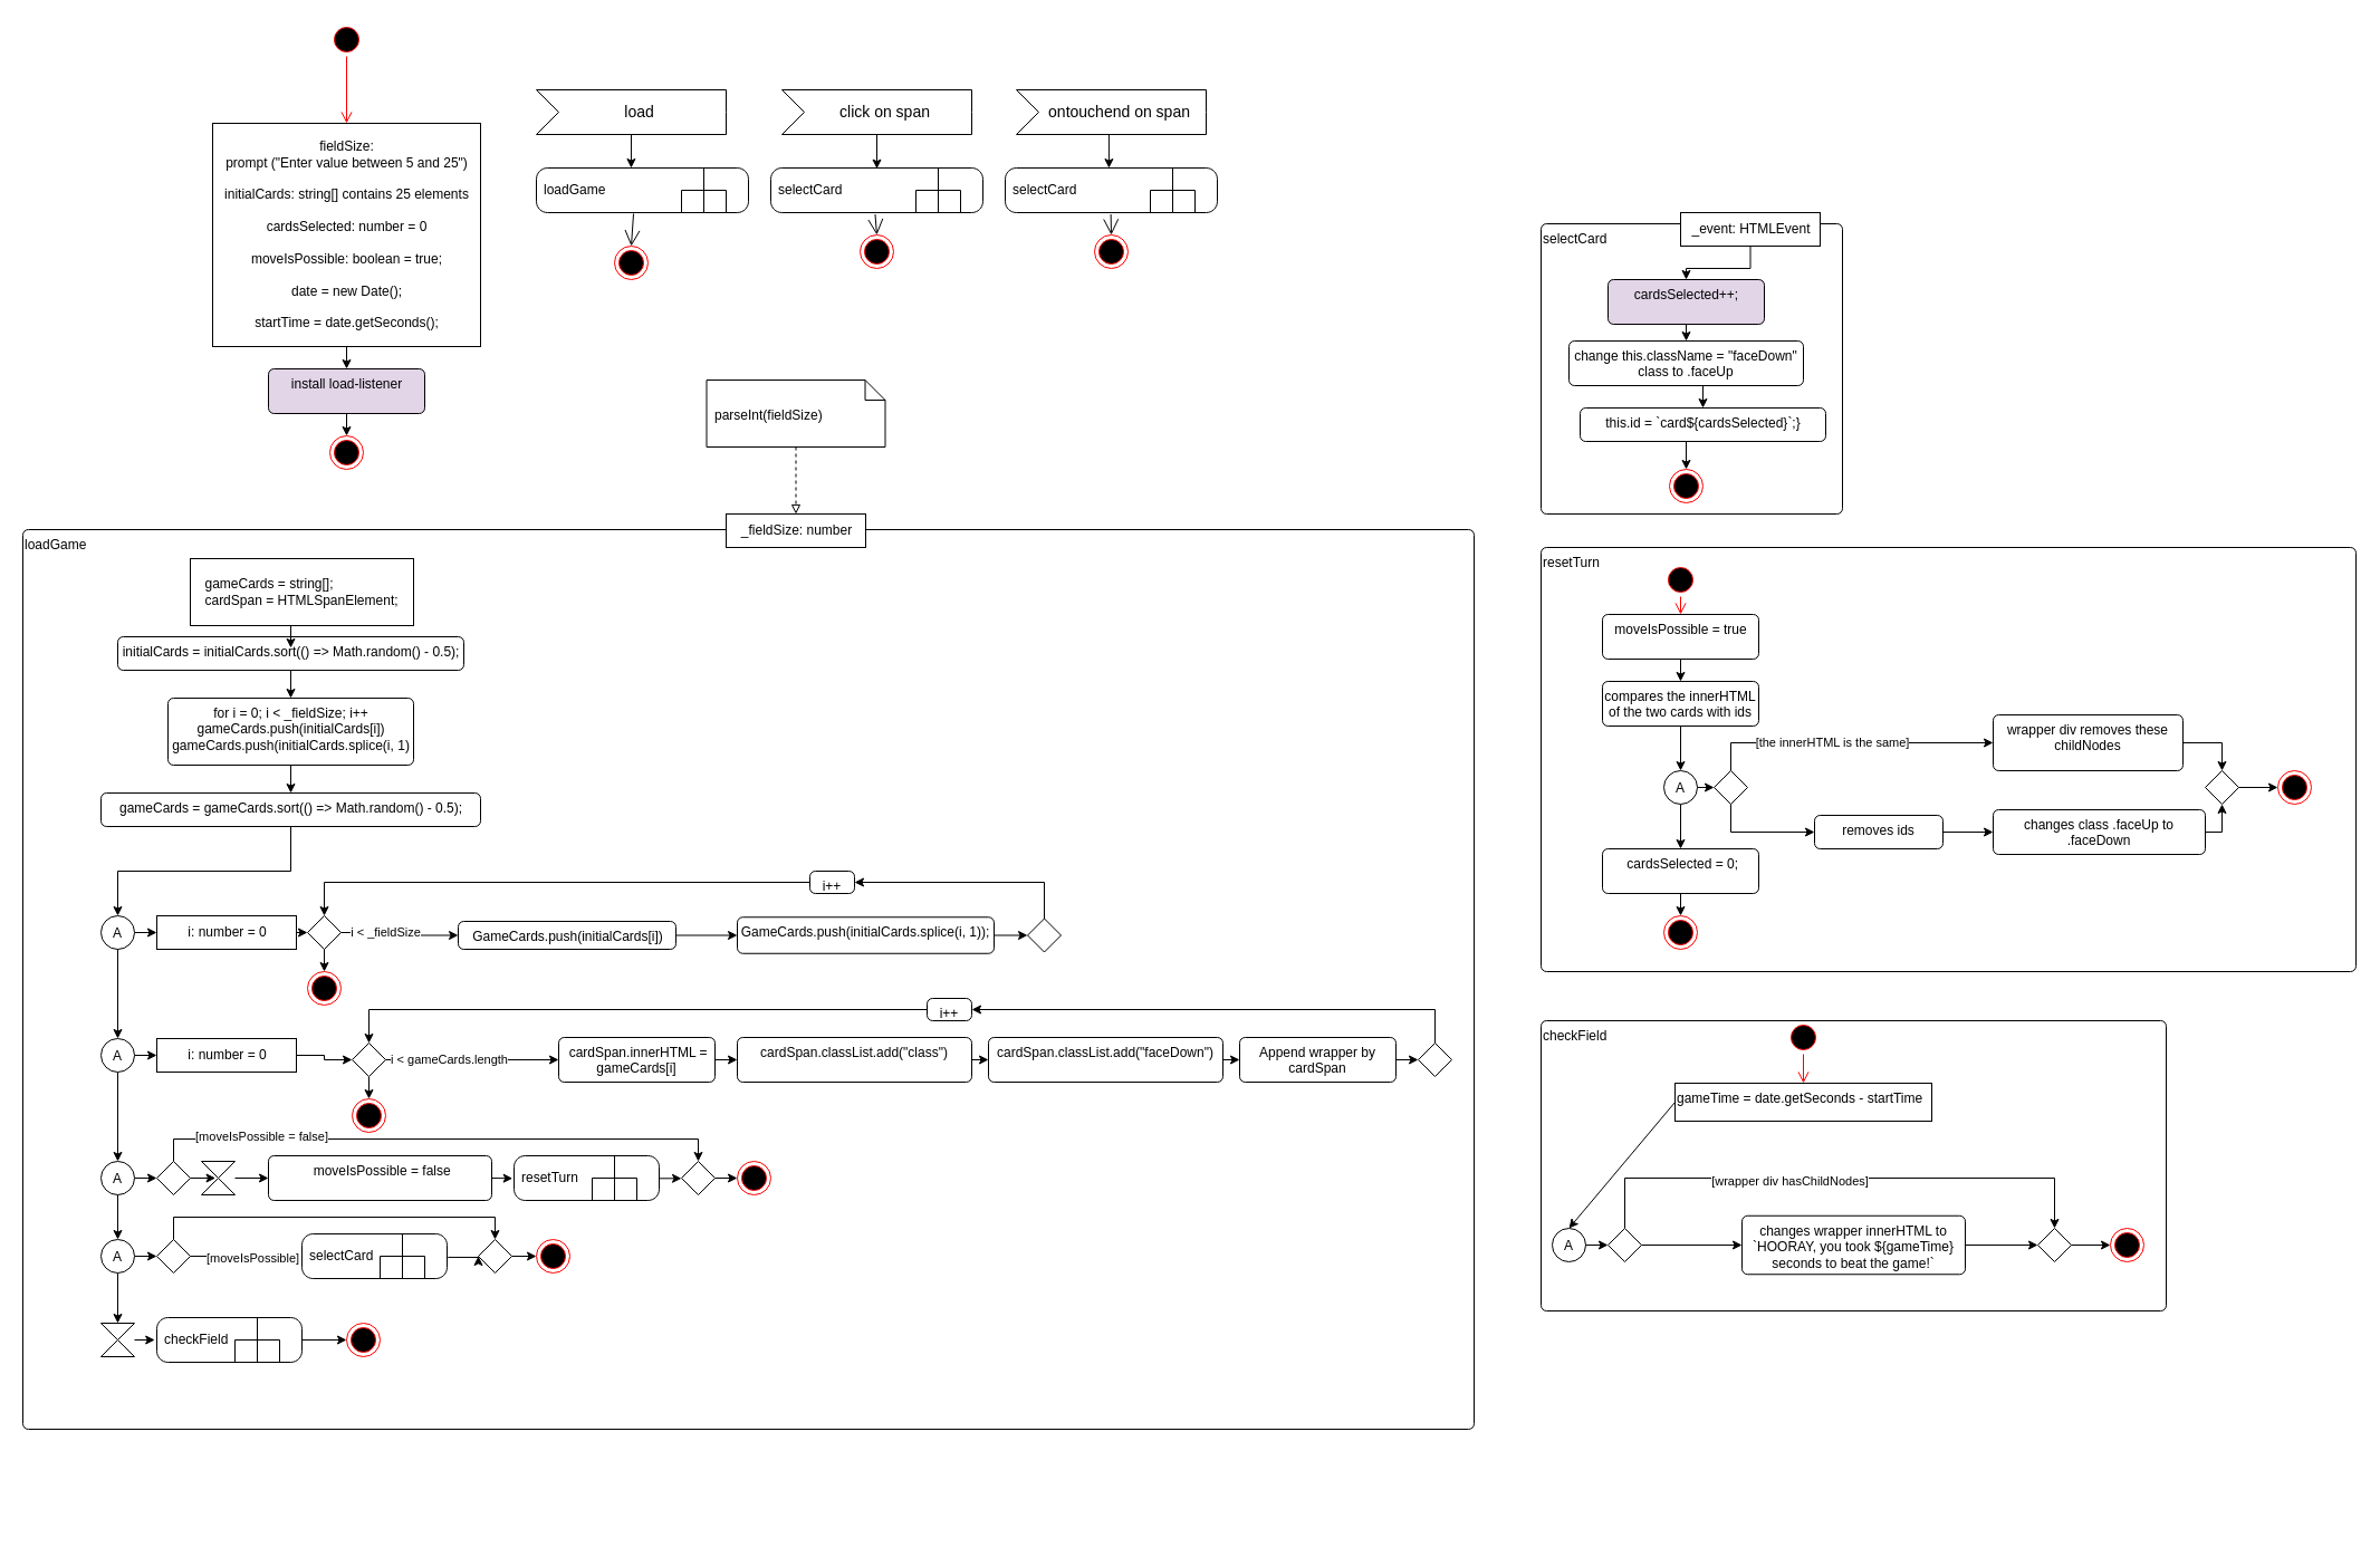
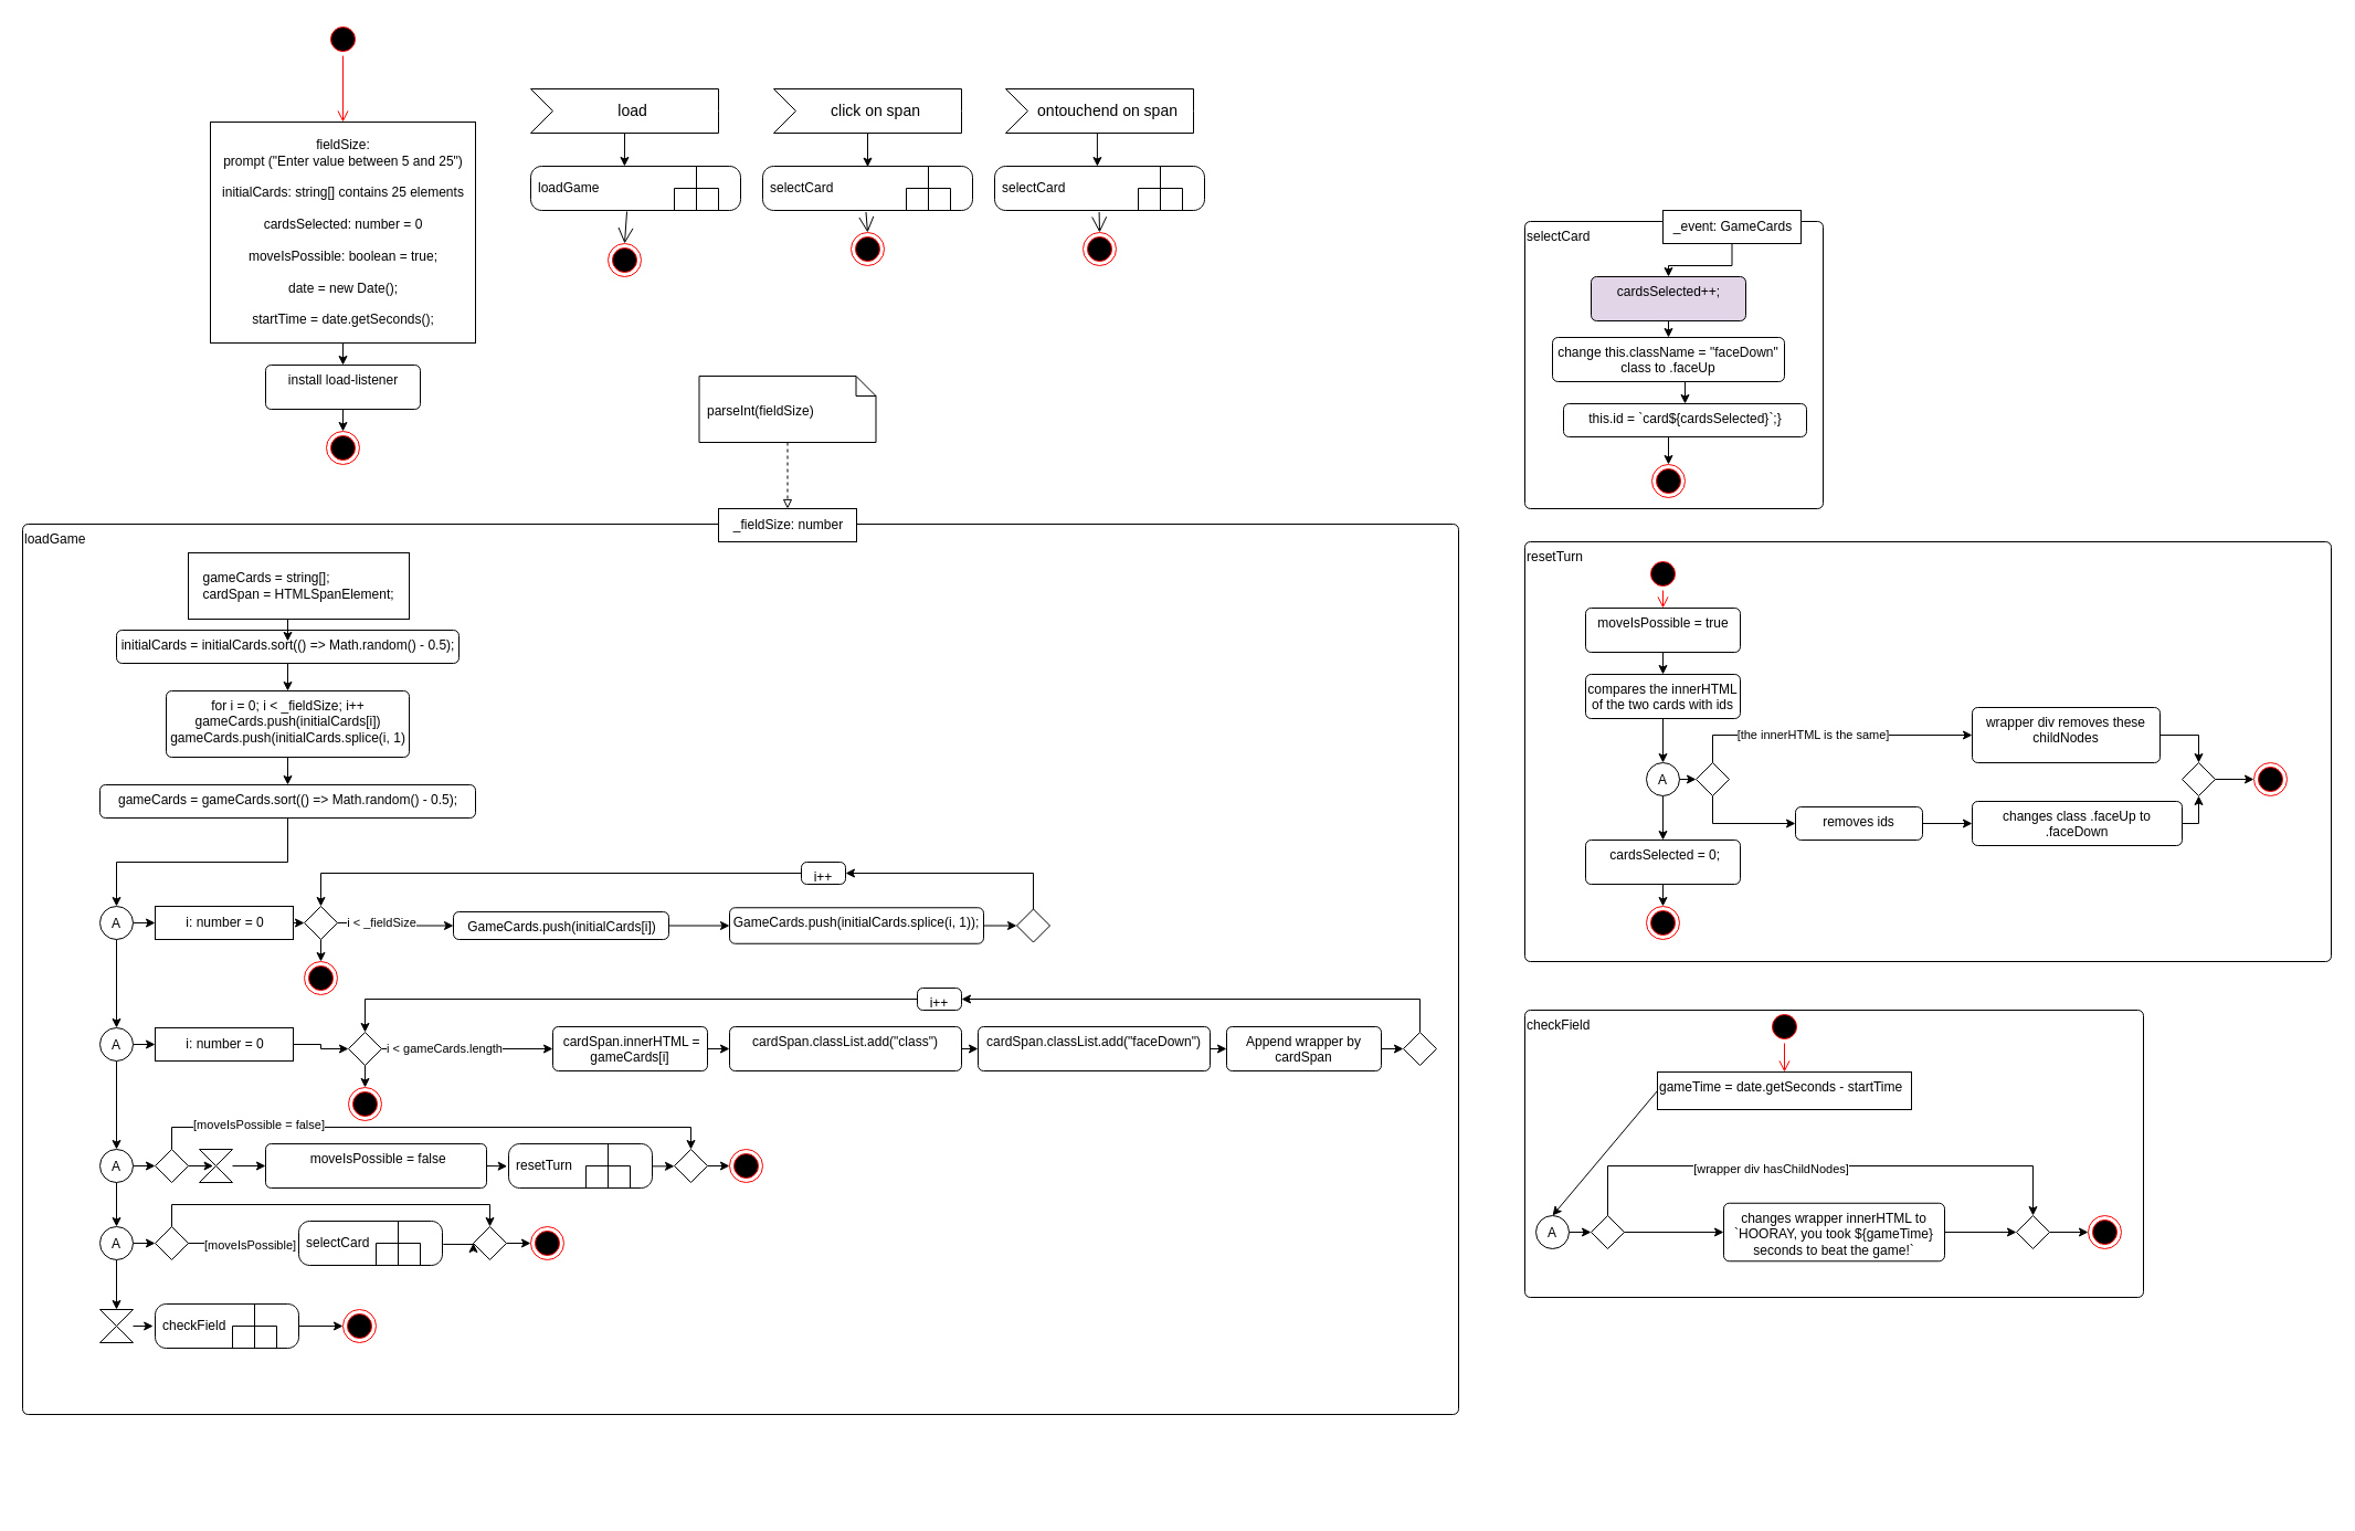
- <mxCell id="67" value="_event: HTMLEvent" style="html=1;" vertex="1" parent="65"><mxGeometry x="125" width="125" height="30" as="geometry" /></mxCell>
+ <mxCell id="67" value="_event: GameCards" style="html=1;" vertex="1" parent="65"><mxGeometry x="125" width="125" height="30" as="geometry" /></mxCell>
- <mxCell id="10" value="install load-listener" style="html=1;align=center;verticalAlign=top;rounded=1;absoluteArcSize=1;arcSize=10;dashed=0;fillColor=#e1d5e7;" vertex="1" parent="1"><mxGeometry x="240" y="330" width="140" height="40" as="geometry" /></mxCell>
+ <mxCell id="10" value="install load-listener" style="html=1;align=center;verticalAlign=top;rounded=1;absoluteArcSize=1;arcSize=10;dashed=0;" vertex="1" parent="1"><mxGeometry x="240" y="330" width="140" height="40" as="geometry" /></mxCell>
